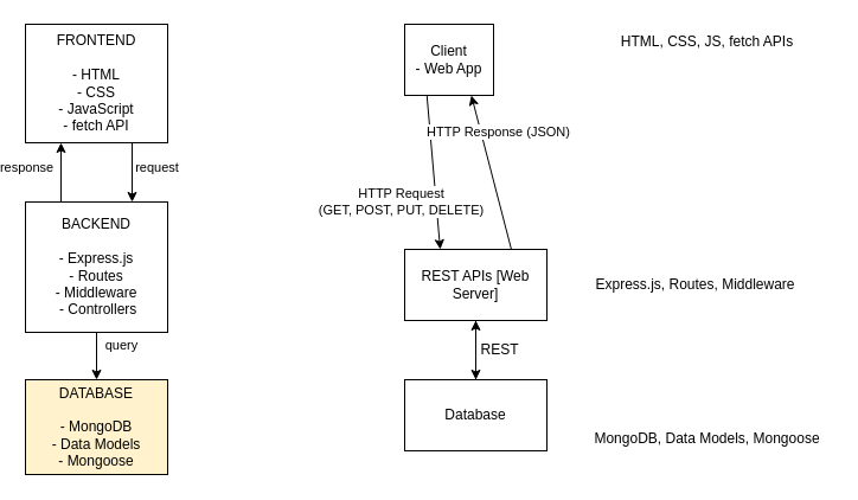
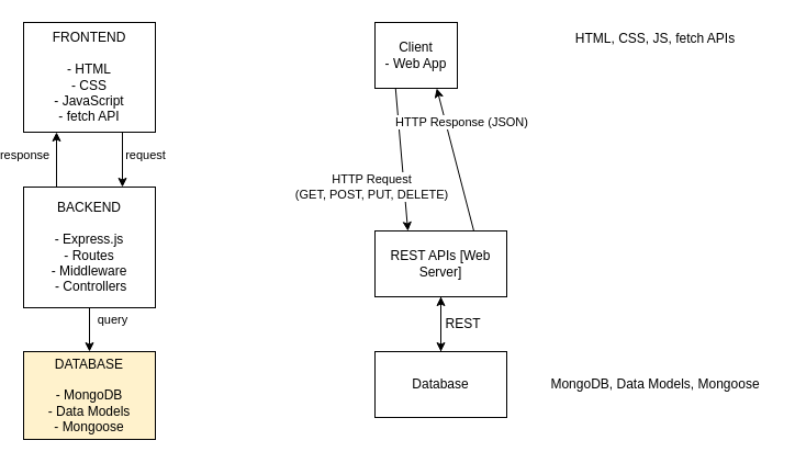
- <mxCell id="22" value="Express.js, Routes, Middleware" style="text;html=1;align=center;verticalAlign=middle;resizable=0;points=[];autosize=1;strokeColor=none;fillColor=none;" vertex="1" parent="1"><mxGeometry x="490" y="225" width="190" height="30" as="geometry" /></mxCell>
- <mxCell id="23" value="MongoDB, Data Models, Mongoose" style="text;html=1;align=center;verticalAlign=middle;resizable=0;points=[];autosize=1;strokeColor=none;fillColor=none;" vertex="1" parent="1"><mxGeometry x="490" y="355" width="210" height="30" as="geometry" /></mxCell>
+ <mxCell id="23" value="MongoDB, Data Models, Mongoose" style="text;html=1;align=center;verticalAlign=middle;resizable=0;points=[];autosize=1;strokeColor=none;fillColor=none;" vertex="1" parent="1"><mxGeometry x="490" y="335" width="210" height="30" as="geometry" /></mxCell>
